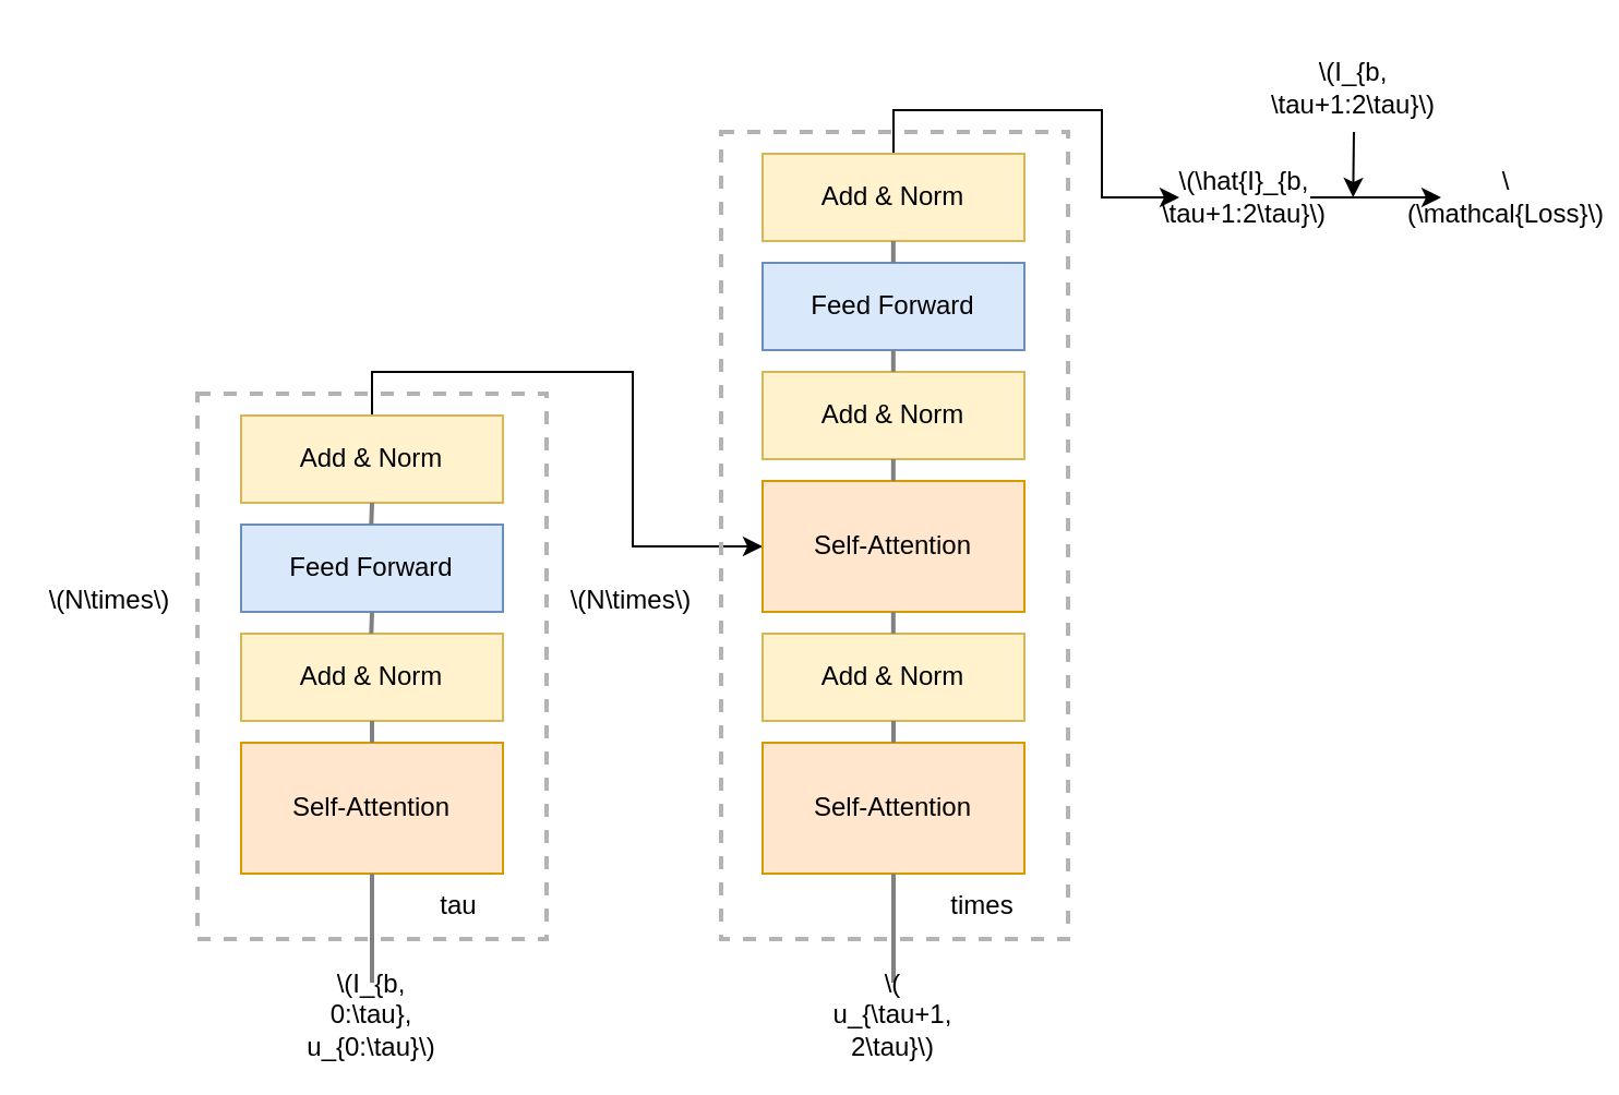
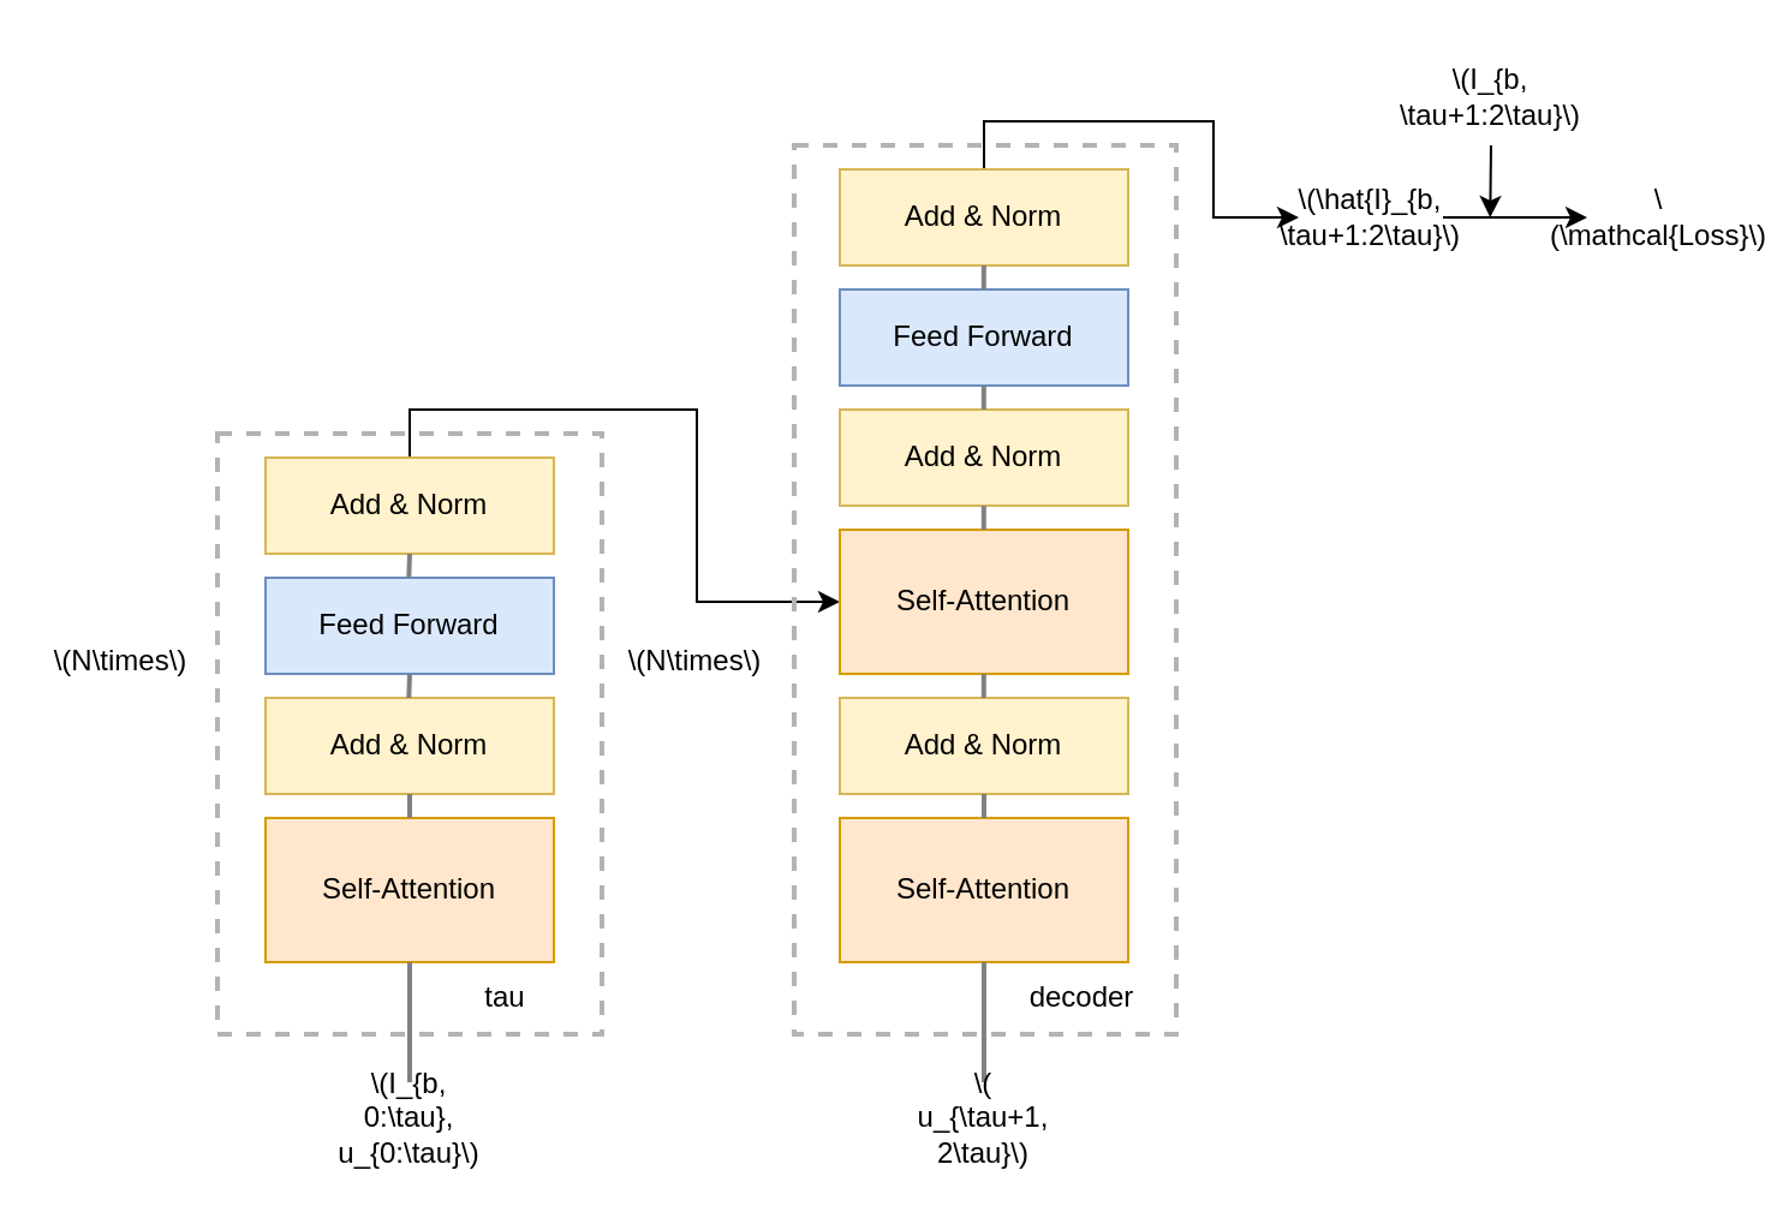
- <mxCell id="34" value="times" style="text;html=1;align=center;verticalAlign=middle;whiteSpace=wrap;rounded=0;" vertex="1" parent="1"><mxGeometry x="420" y="400" width="60" height="30" as="geometry" /></mxCell>
+ <mxCell id="34" value="decoder" style="text;html=1;align=center;verticalAlign=middle;whiteSpace=wrap;rounded=0;" vertex="1" parent="1"><mxGeometry x="420" y="400" width="60" height="30" as="geometry" /></mxCell>
